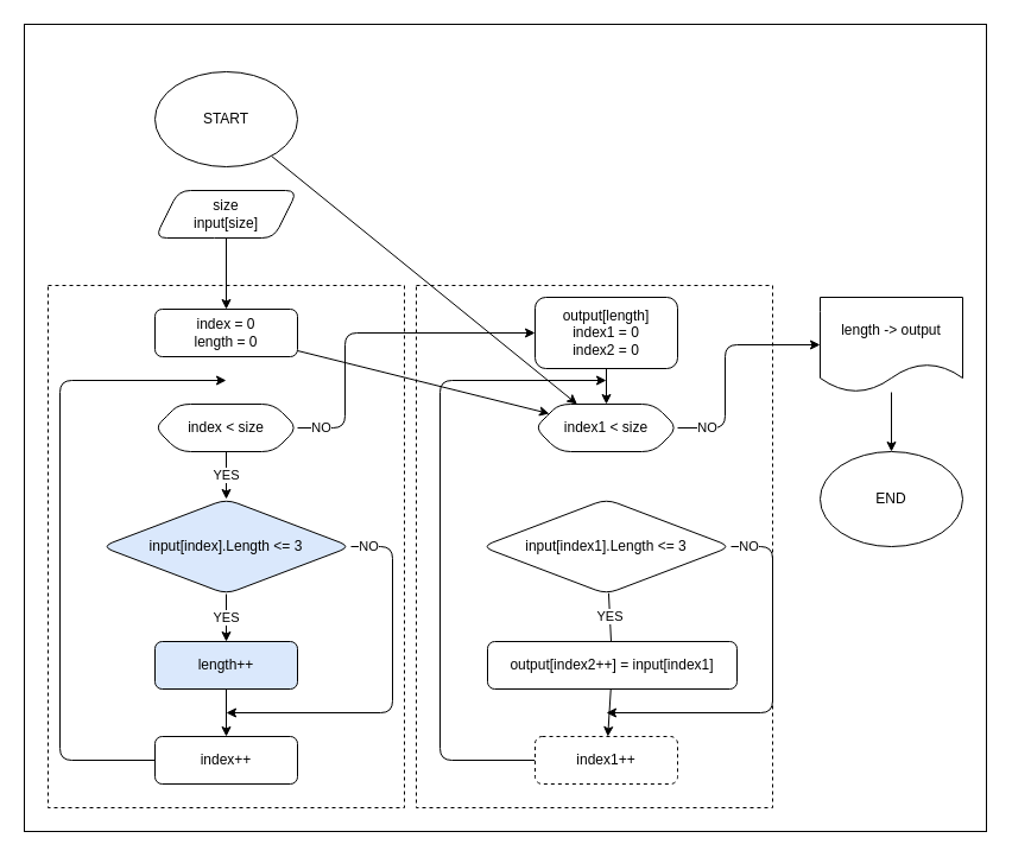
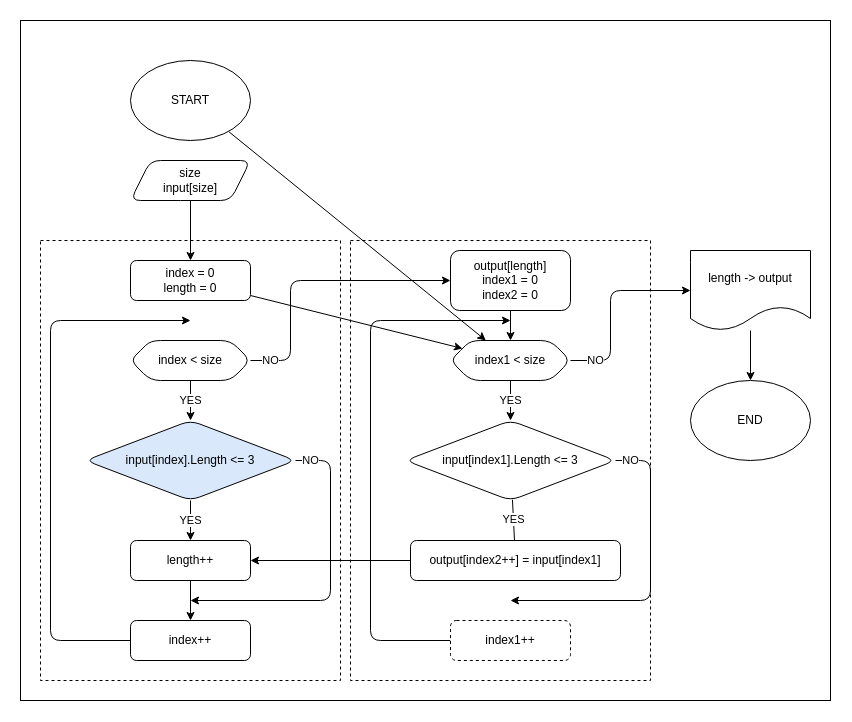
+ <mxCell id="24" value="YES" style="edgeStyle=none;html=1;" edge="1" parent="1" source="26" target="29"><mxGeometry relative="1" as="geometry" /></mxCell>
- <mxCell id="19" value="length++" style="whiteSpace=wrap;html=1;rounded=1;fillColor=#dae8fc;" vertex="1" parent="1"><mxGeometry x="130" y="540" width="120" height="40" as="geometry" /></mxCell>
+ <mxCell id="19" value="length++" style="whiteSpace=wrap;html=1;rounded=1;" vertex="1" parent="1"><mxGeometry x="130" y="540" width="120" height="40" as="geometry" /></mxCell>
- <mxCell id="30" value="" style="edgeStyle=none;html=1;" edge="1" parent="1" source="31" target="33"><mxGeometry relative="1" as="geometry" /></mxCell>
+ <mxCell id="30" value="" style="edgeStyle=none;html=1;" edge="1" parent="1" source="31" target="19"><mxGeometry relative="1" as="geometry" /></mxCell>
